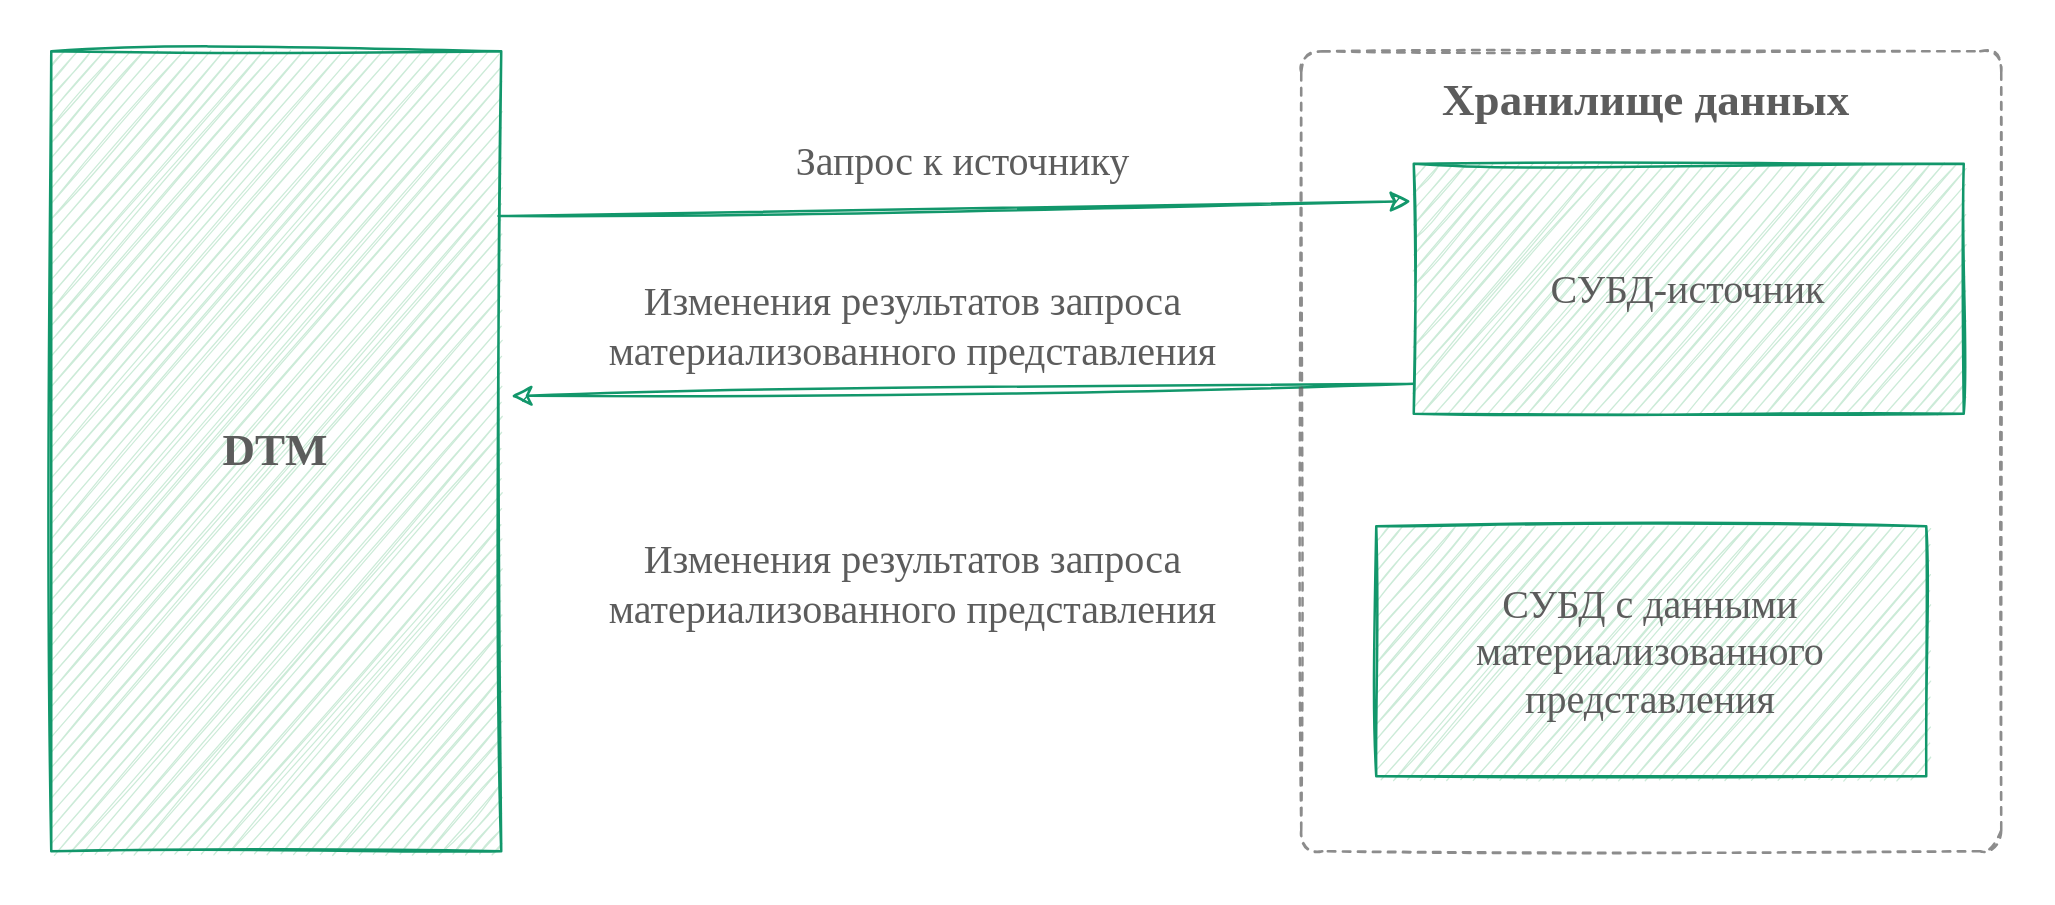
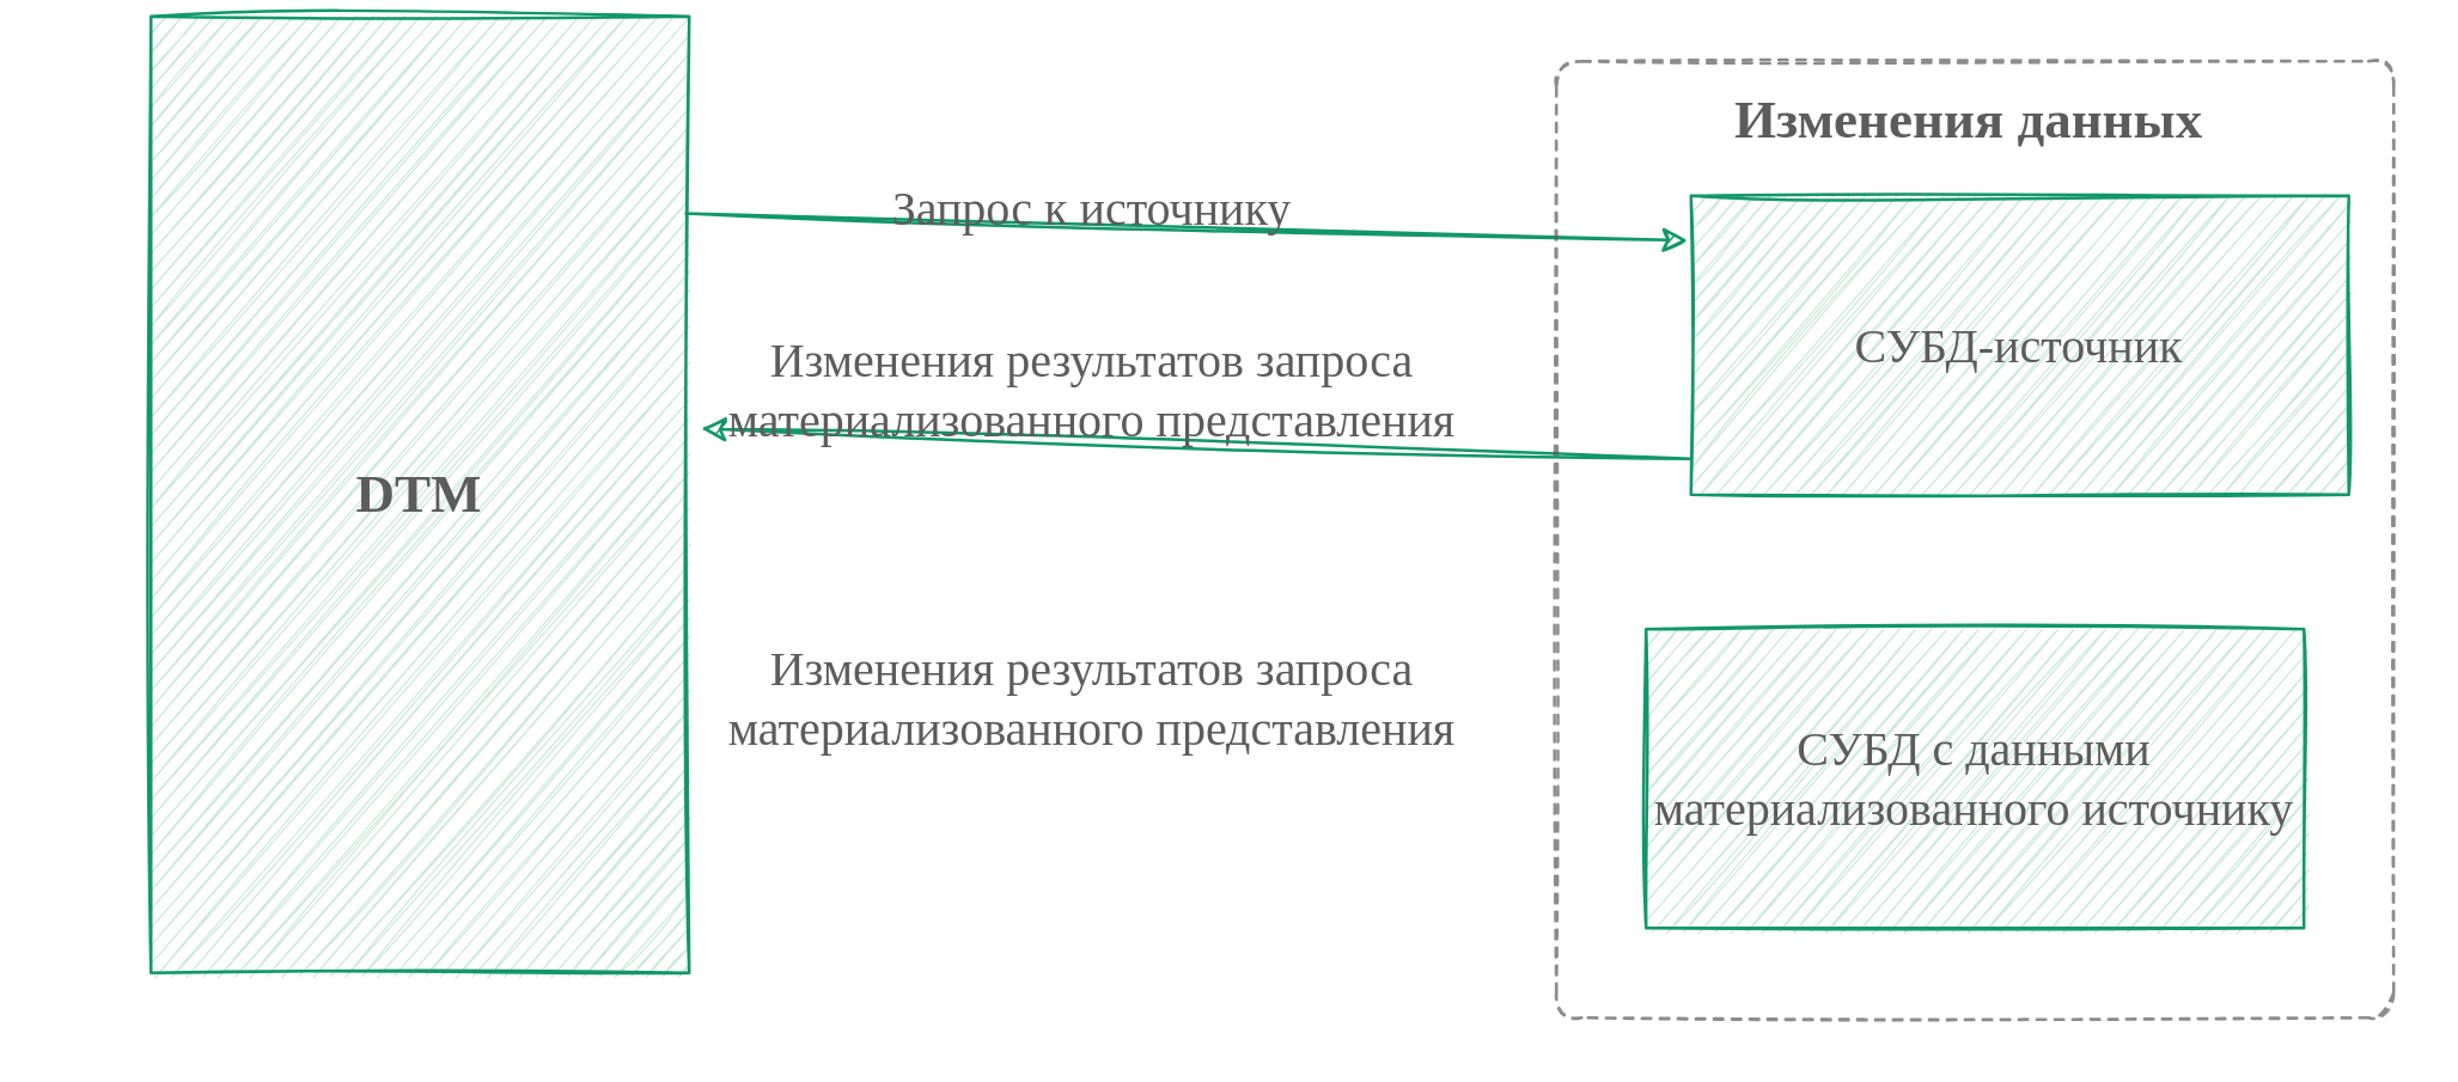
- <mxCell id="8" value="&lt;font color=&quot;#5c5c5c&quot; face=&quot;Comic Sans MS&quot; size=&quot;1&quot;&gt;&lt;b style=&quot;font-size: 18px&quot;&gt;Хранилище данных&amp;nbsp;&lt;/b&gt;&lt;/font&gt;" style="text;html=1;strokeColor=none;fillColor=none;align=center;verticalAlign=middle;whiteSpace=wrap;rounded=0;" vertex="1" parent="1"><mxGeometry x="527.5" y="30" width="265" height="20" as="geometry" /></mxCell>
+ <mxCell id="8" value="&lt;font color=&quot;#5c5c5c&quot; face=&quot;Comic Sans MS&quot; size=&quot;1&quot;&gt;&lt;b style=&quot;font-size: 18px&quot;&gt;Изменения данных&amp;nbsp;&lt;/b&gt;&lt;/font&gt;" style="text;html=1;strokeColor=none;fillColor=none;align=center;verticalAlign=middle;whiteSpace=wrap;rounded=0;" vertex="1" parent="1"><mxGeometry x="527.5" y="30" width="265" height="20" as="geometry" /></mxCell>
- <mxCell id="9" value="&lt;font color=&quot;#5c5c5c&quot; face=&quot;comic sans ms&quot; style=&quot;font-size: 16px&quot;&gt;Запрос к источнику&lt;/font&gt;" style="text;html=1;strokeColor=none;fillColor=none;align=center;verticalAlign=middle;whiteSpace=wrap;rounded=0;" vertex="1" parent="1"><mxGeometry x="285" y="54" width="200" height="20" as="geometry" /></mxCell>
+ <mxCell id="9" value="&lt;font color=&quot;#5c5c5c&quot; face=&quot;comic sans ms&quot; style=&quot;font-size: 16px&quot;&gt;Запрос к источнику&lt;/font&gt;" style="text;html=1;strokeColor=none;fillColor=none;align=center;verticalAlign=middle;whiteSpace=wrap;rounded=0;" vertex="1" parent="1"><mxGeometry x="265" y="59" width="200" height="20" as="geometry" /></mxCell>
- <mxCell id="2" value="&lt;font color=&quot;#5c5c5c&quot; size=&quot;1&quot;&gt;&lt;b style=&quot;font-size: 18px&quot;&gt;DTM&lt;/b&gt;&lt;/font&gt;" style="rounded=0;whiteSpace=wrap;html=1;fontStyle=0;sketch=1;fontFamily=Comic Sans MS;strokeColor=#12976B;fillColor=#CCEBD8;" vertex="1" parent="1"><mxGeometry x="20" y="20" width="180" height="320" as="geometry" /></mxCell>
+ <mxCell id="2" value="&lt;font color=&quot;#5c5c5c&quot; size=&quot;1&quot;&gt;&lt;b style=&quot;font-size: 18px&quot;&gt;DTM&lt;/b&gt;&lt;/font&gt;" style="rounded=0;whiteSpace=wrap;html=1;fontStyle=0;sketch=1;fontFamily=Comic Sans MS;strokeColor=#12976B;fillColor=#CCEBD8;" vertex="1" parent="1"><mxGeometry x="50" y="5" width="180" height="320" as="geometry" /></mxCell>
- <mxCell id="7" value="&lt;font color=&quot;#5c5c5c&quot; size=&quot;3&quot;&gt;&lt;span&gt;СУБД с данными материализованного представления&lt;/span&gt;&lt;/font&gt;" style="rounded=0;whiteSpace=wrap;html=1;fontStyle=0;sketch=1;fontFamily=Comic Sans MS;strokeColor=#12976B;fillColor=#CCEBD8;" vertex="1" parent="1"><mxGeometry x="550" y="210" width="220" height="100" as="geometry" /></mxCell>
+ <mxCell id="7" value="&lt;font color=&quot;#5c5c5c&quot; size=&quot;3&quot;&gt;&lt;span&gt;СУБД с данными материализованного источнику&lt;/span&gt;&lt;/font&gt;" style="rounded=0;whiteSpace=wrap;html=1;fontStyle=0;sketch=1;fontFamily=Comic Sans MS;strokeColor=#12976B;fillColor=#CCEBD8;" vertex="1" parent="1"><mxGeometry x="550" y="210" width="220" height="100" as="geometry" /></mxCell>
